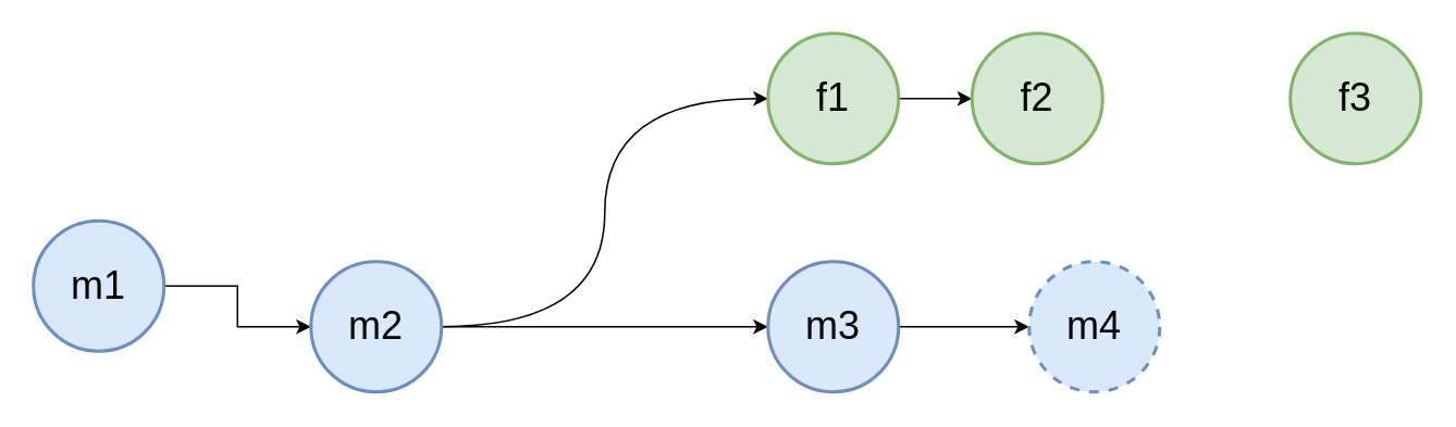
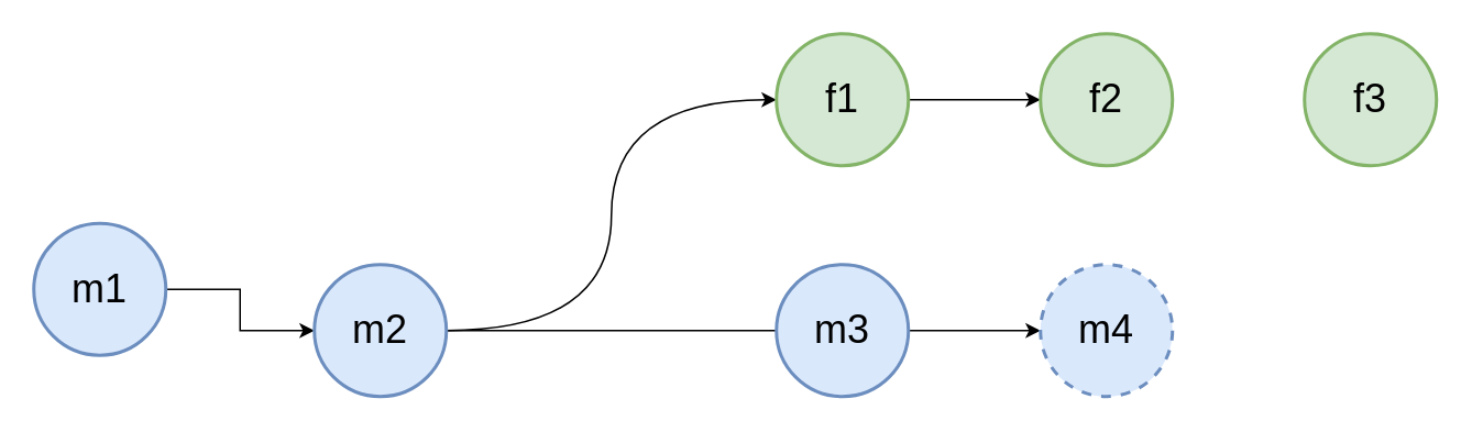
- <mxCell id="12" value="f2" style="ellipse;whiteSpace=wrap;html=1;aspect=fixed;strokeWidth=2;fillColor=#d5e8d4;strokeColor=#82b366;fontSize=24;" vertex="1" parent="1"><mxGeometry x="595" y="20" width="80" height="80" as="geometry" /></mxCell>
+ <mxCell id="12" value="f2" style="ellipse;whiteSpace=wrap;html=1;aspect=fixed;strokeWidth=2;fillColor=#d5e8d4;strokeColor=#82b366;fontSize=24;" vertex="1" parent="1"><mxGeometry x="630" y="20" width="80" height="80" as="geometry" /></mxCell>
- <mxCell id="4" style="edgeStyle=orthogonalEdgeStyle;rounded=0;orthogonalLoop=1;jettySize=auto;html=1;entryX=0;entryY=0.5;entryDx=0;entryDy=0;" edge="1" parent="1" source="6" target="8"><mxGeometry relative="1" as="geometry" /></mxCell>
+ <mxCell id="4" style="edgeStyle=orthogonalEdgeStyle;rounded=0;orthogonalLoop=1;jettySize=auto;html=1;entryX=0;entryY=0.5;entryDx=0;entryDy=0;endArrow=none;" edge="1" parent="1" source="6" target="8"><mxGeometry relative="1" as="geometry" /></mxCell>
